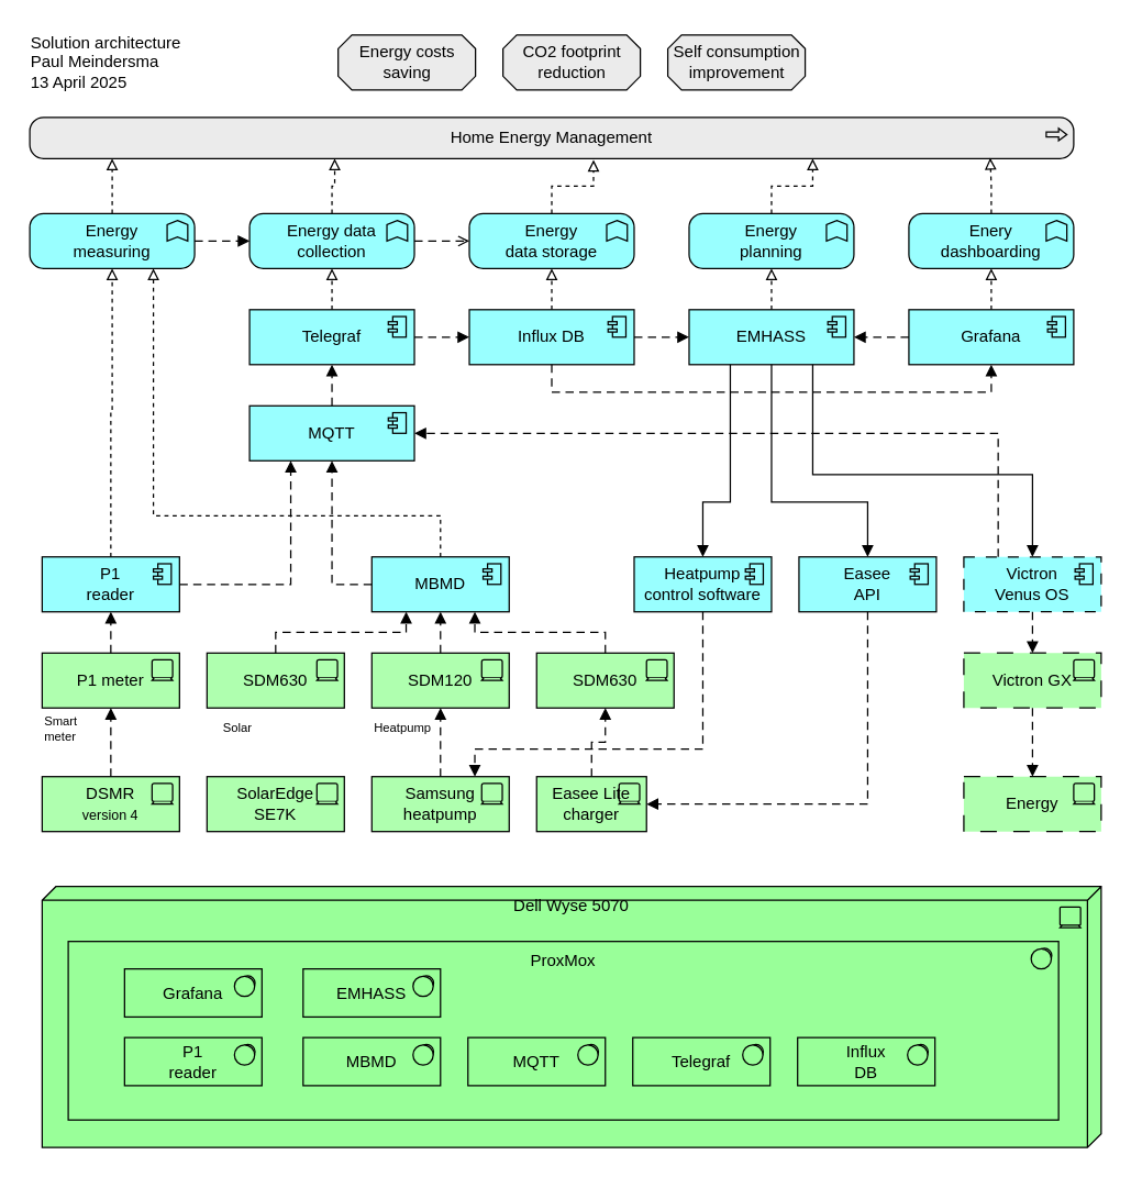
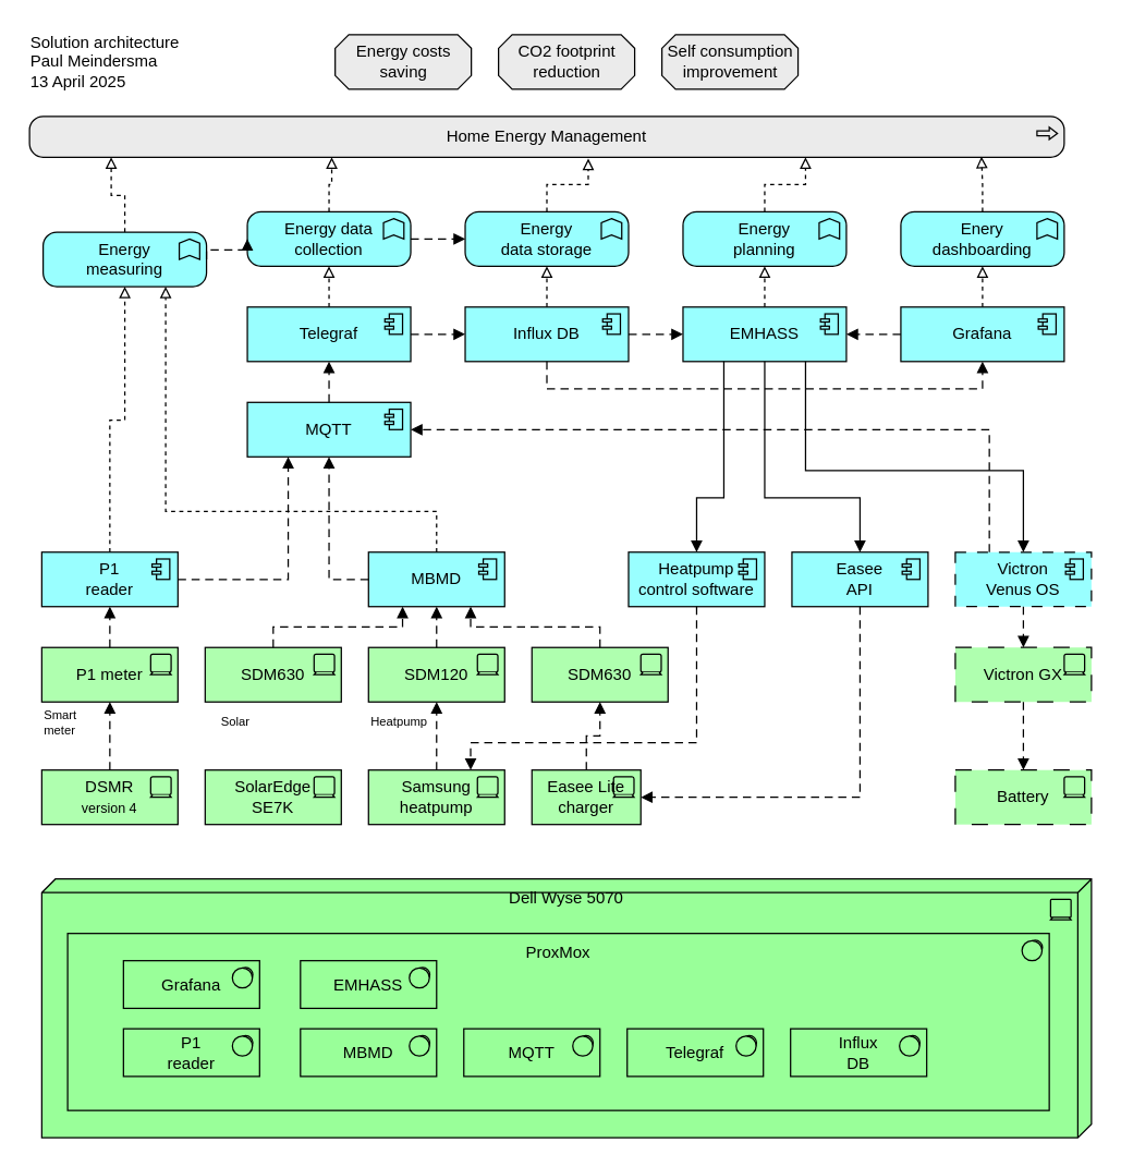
- <mxCell id="5" value="Energy&lt;div&gt;measuring&lt;/div&gt;" style="html=1;outlineConnect=0;whiteSpace=wrap;fillColor=#99ffff;shape=mxgraph.archimate3.application;appType=func;archiType=rounded;" vertex="1" parent="1"><mxGeometry x="21" y="155" width="120" height="40" as="geometry" /></mxCell>
+ <mxCell id="5" value="Energy&lt;div&gt;measuring&lt;/div&gt;" style="html=1;outlineConnect=0;whiteSpace=wrap;fillColor=#99ffff;shape=mxgraph.archimate3.application;appType=func;archiType=rounded;" vertex="1" parent="1"><mxGeometry x="31" y="170" width="120" height="40" as="geometry" /></mxCell>
- <mxCell id="23" value="" style="edgeStyle=elbowEdgeStyle;html=1;endArrow=open;dashed=1;elbow=vertical;endFill=1;dashPattern=6 4;rounded=0;exitX=1;exitY=0.5;exitDx=0;exitDy=0;exitPerimeter=0;" edge="1" parent="1" source="10" target="14"><mxGeometry width="160" relative="1" as="geometry"><mxPoint x="271" y="405" as="sourcePoint" /><mxPoint x="431" y="405" as="targetPoint" /></mxGeometry></mxCell>
+ <mxCell id="23" value="" style="edgeStyle=elbowEdgeStyle;html=1;endArrow=block;dashed=1;elbow=vertical;endFill=1;dashPattern=6 4;rounded=0;exitX=1;exitY=0.5;exitDx=0;exitDy=0;exitPerimeter=0;" edge="1" parent="1" source="10" target="14"><mxGeometry width="160" relative="1" as="geometry"><mxPoint x="271" y="405" as="sourcePoint" /><mxPoint x="431" y="405" as="targetPoint" /></mxGeometry></mxCell>
- <mxCell id="76" value="Energy" style="html=1;outlineConnect=0;whiteSpace=wrap;fillColor=#AFFFAF;shape=mxgraph.archimate3.application;appType=device;dashed=1;dashPattern=12 12;" vertex="1" parent="1"><mxGeometry x="701" y="565" width="100" height="40" as="geometry" /></mxCell>
+ <mxCell id="76" value="Battery" style="html=1;outlineConnect=0;whiteSpace=wrap;fillColor=#AFFFAF;shape=mxgraph.archimate3.application;appType=device;dashed=1;dashPattern=12 12;" vertex="1" parent="1"><mxGeometry x="701" y="565" width="100" height="40" as="geometry" /></mxCell>
